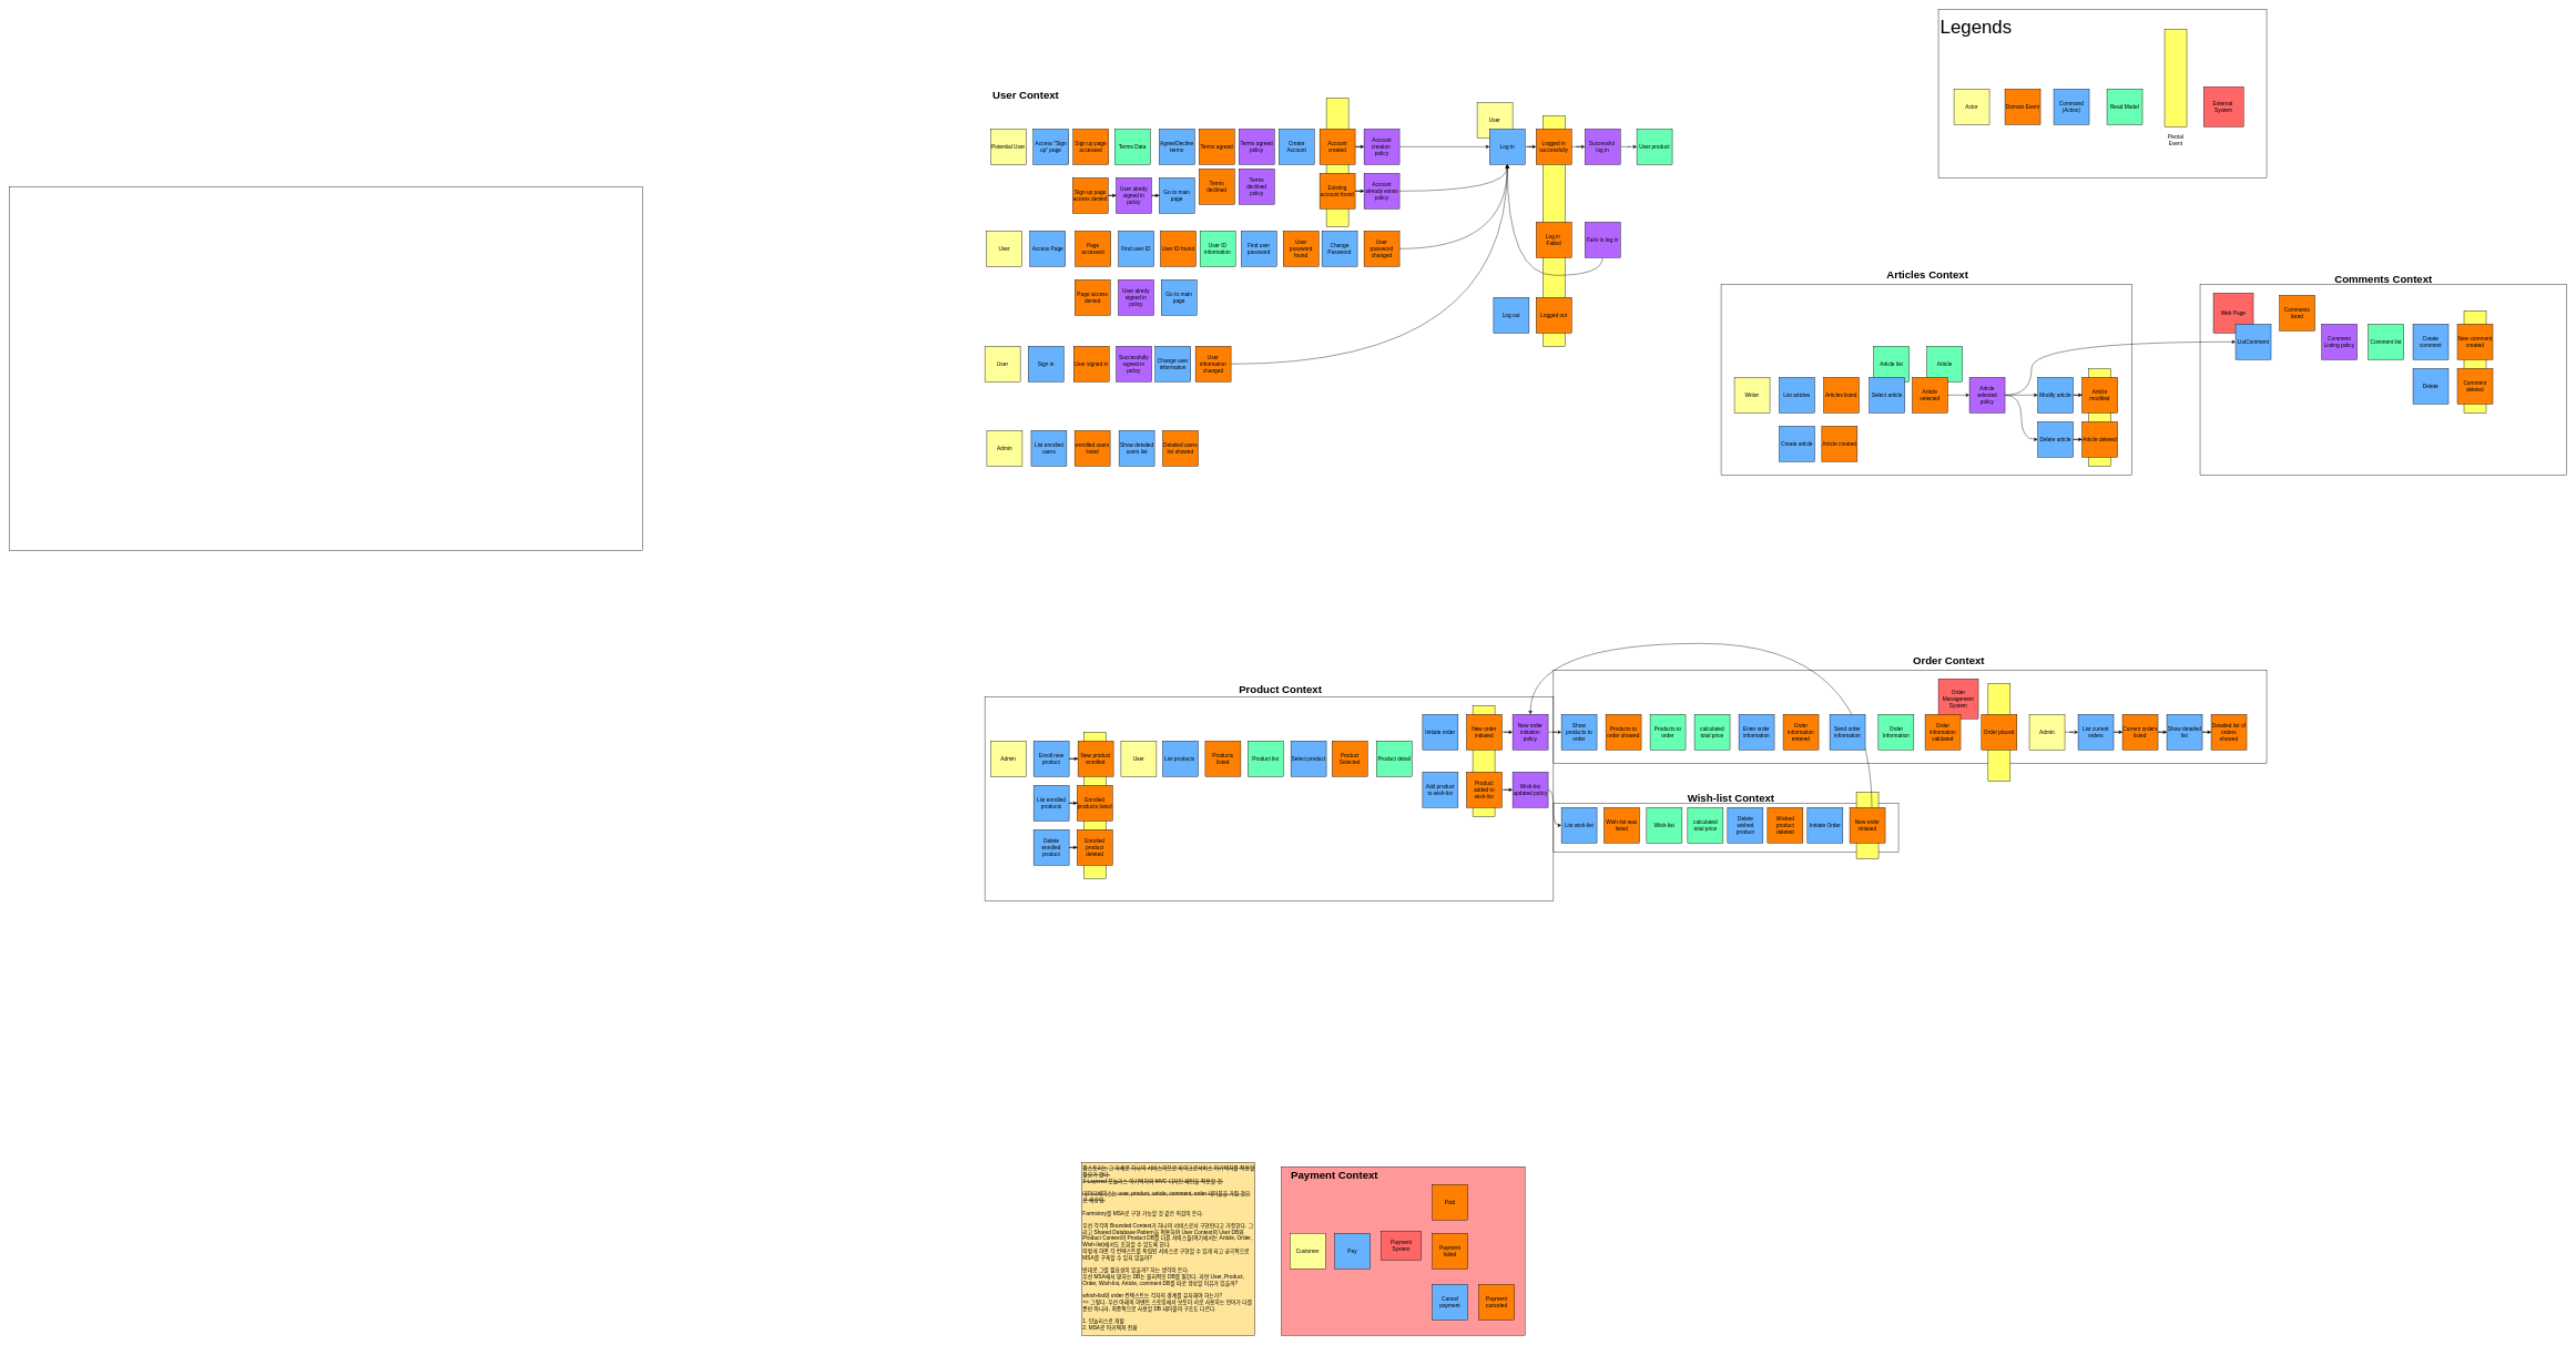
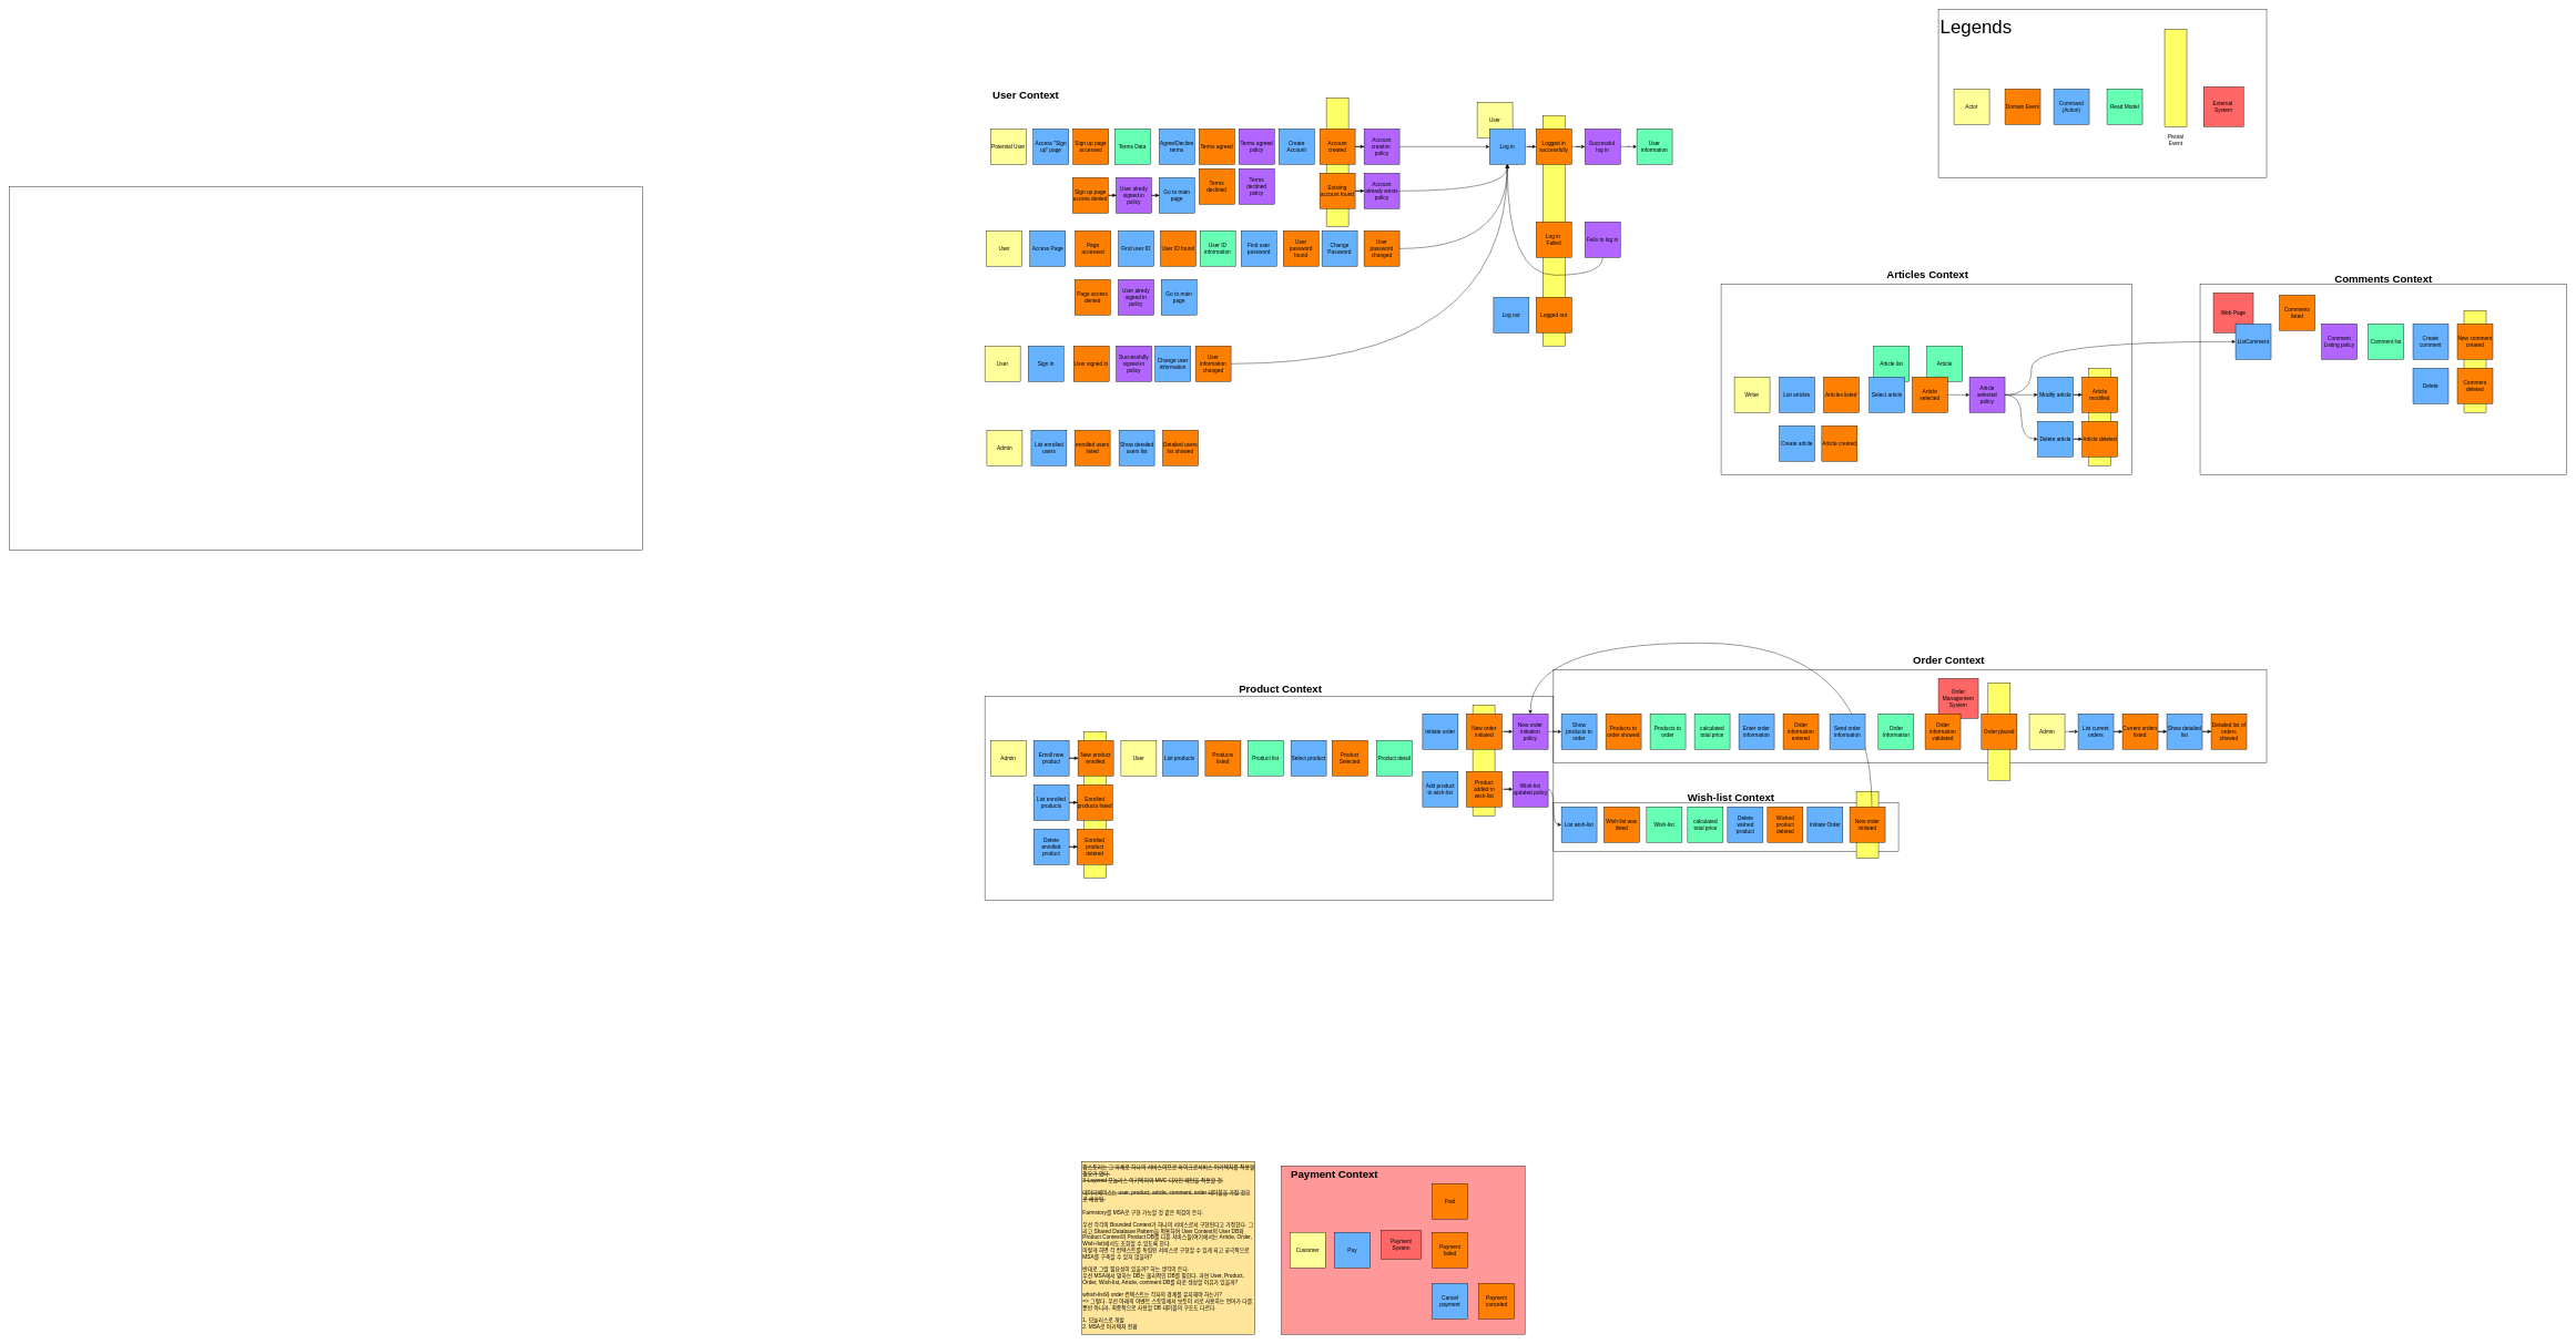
- <mxCell id="7" value="&lt;font color=&quot;#000000&quot;&gt;User product&lt;/font&gt;" style="whiteSpace=wrap;html=1;aspect=fixed;fillColor=#66FFB3;fontColor=#000000;" parent="1" vertex="1"><mxGeometry x="3690" y="290" width="80" height="80" as="geometry" /></mxCell>
+ <mxCell id="7" value="&lt;font color=&quot;#000000&quot;&gt;User information&lt;/font&gt;" style="whiteSpace=wrap;html=1;aspect=fixed;fillColor=#66FFB3;fontColor=#000000;" parent="1" vertex="1"><mxGeometry x="3690" y="290" width="80" height="80" as="geometry" /></mxCell>
